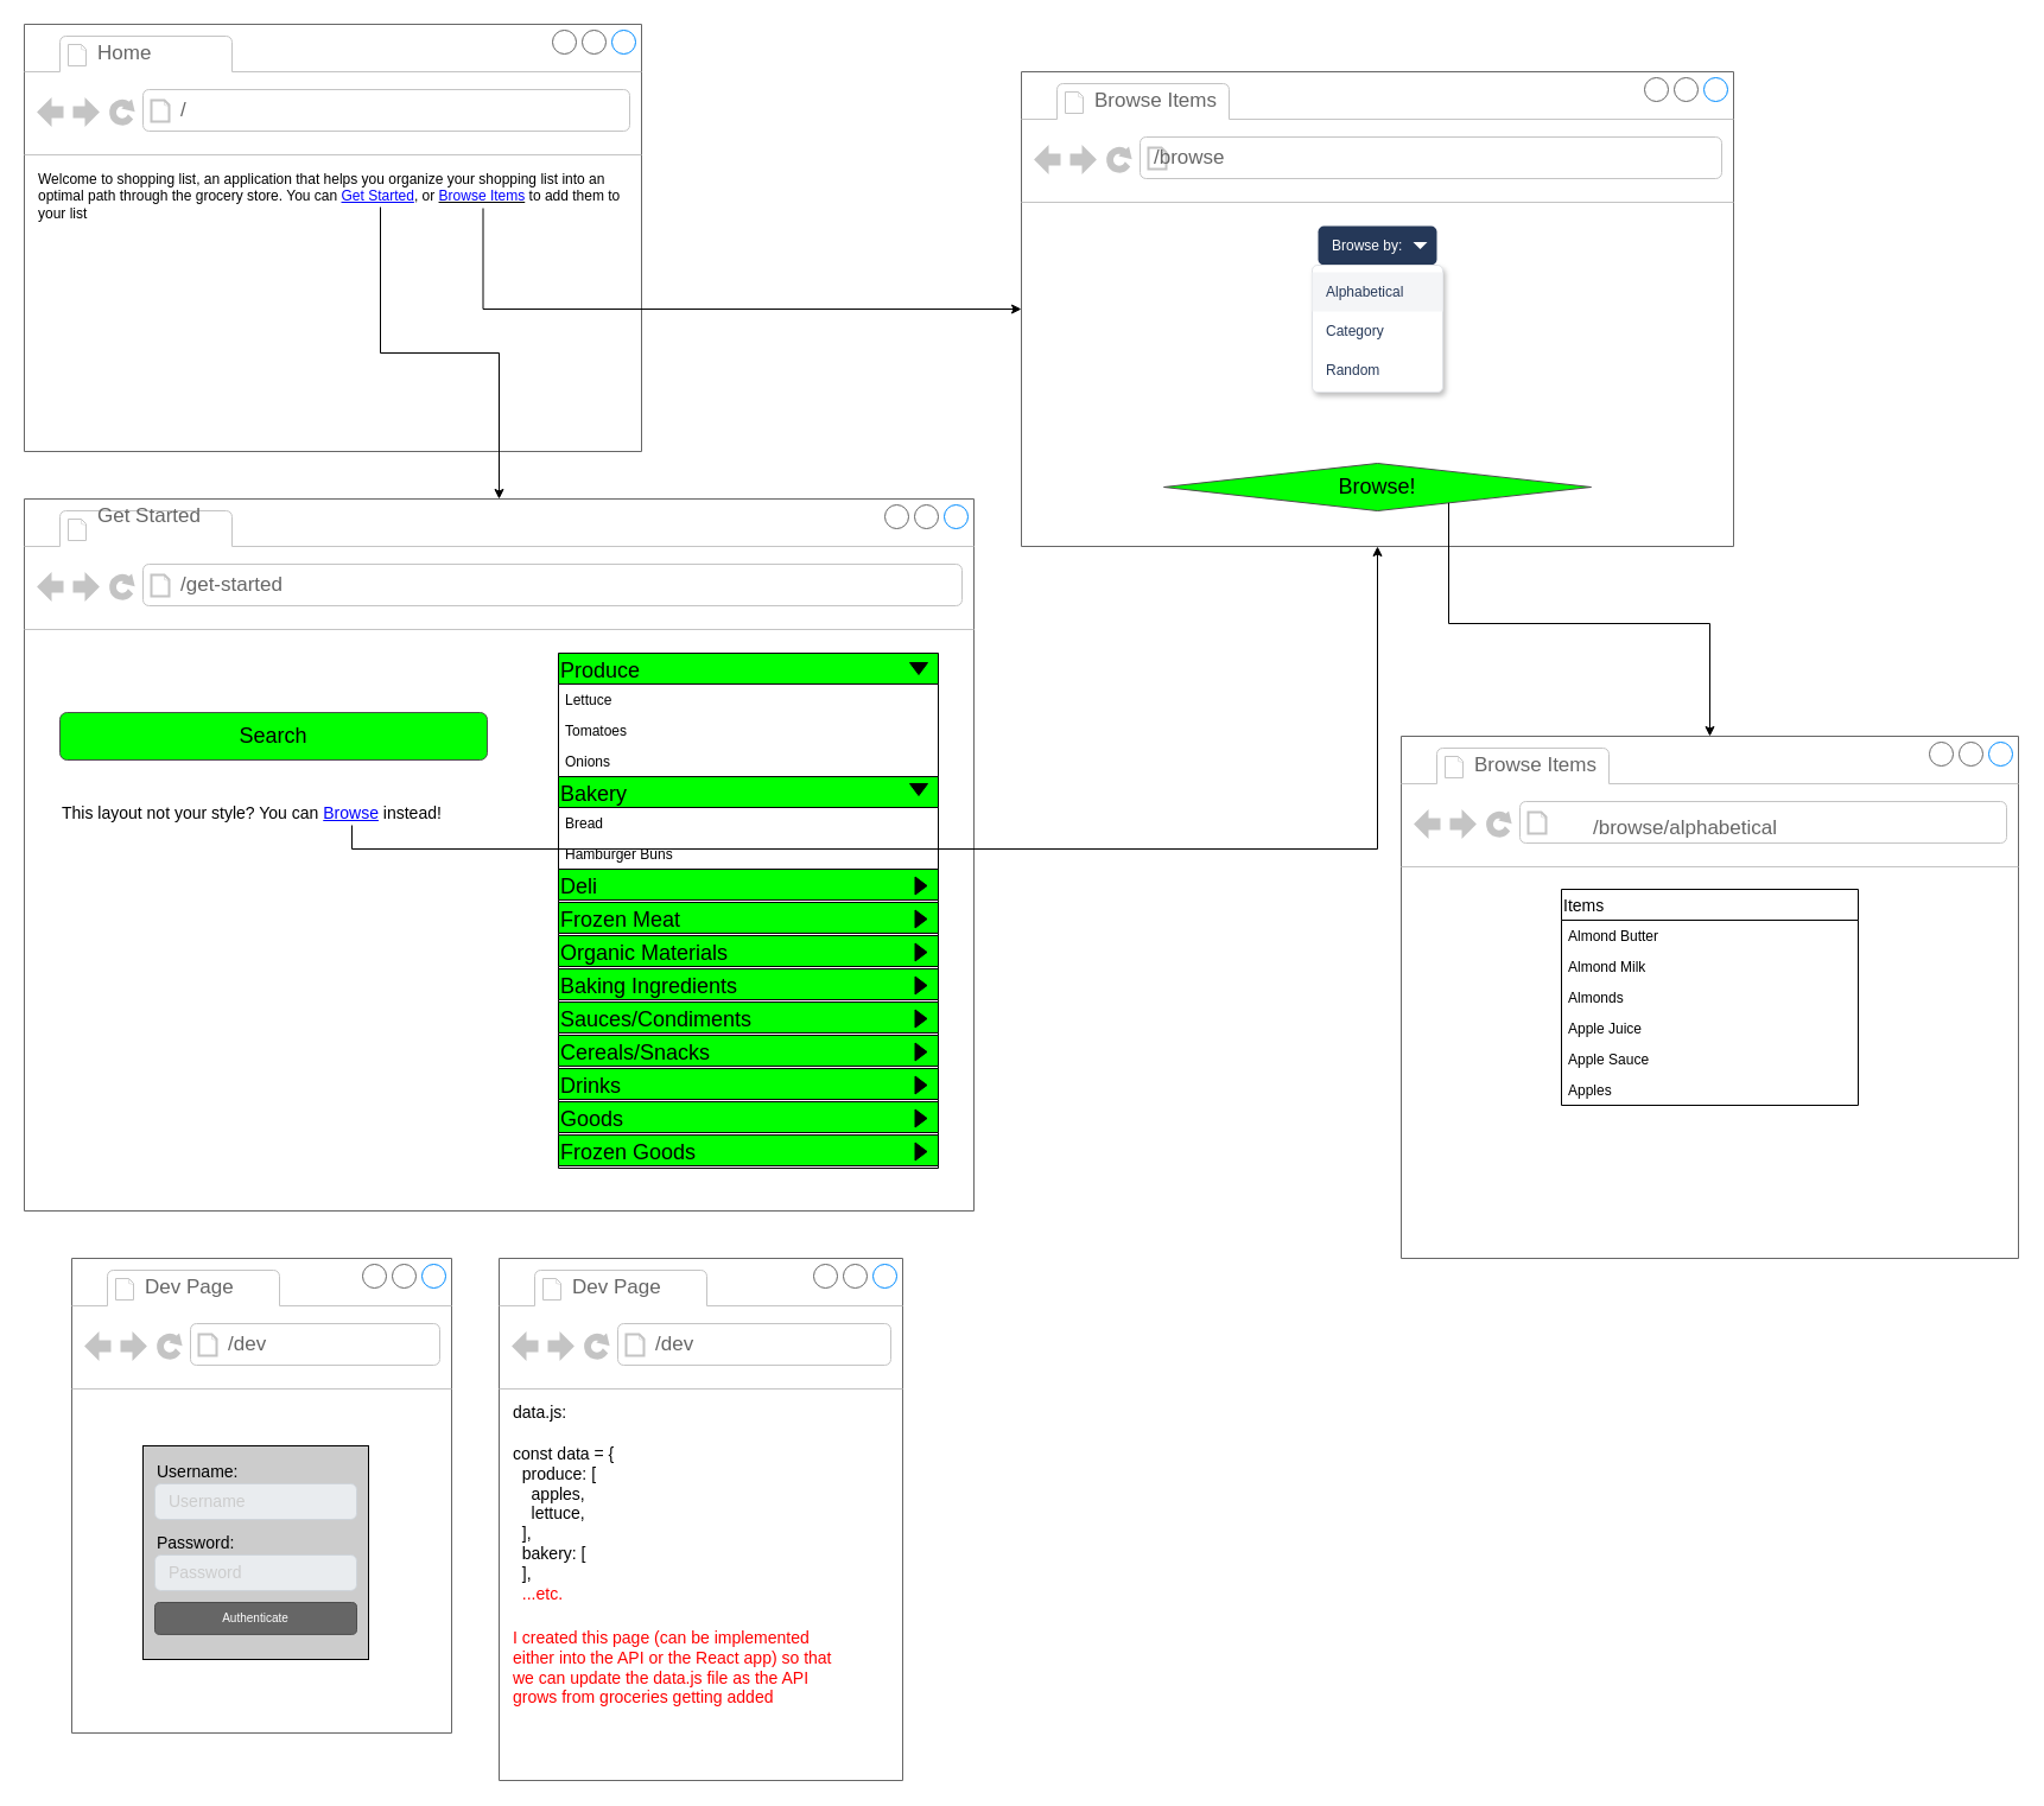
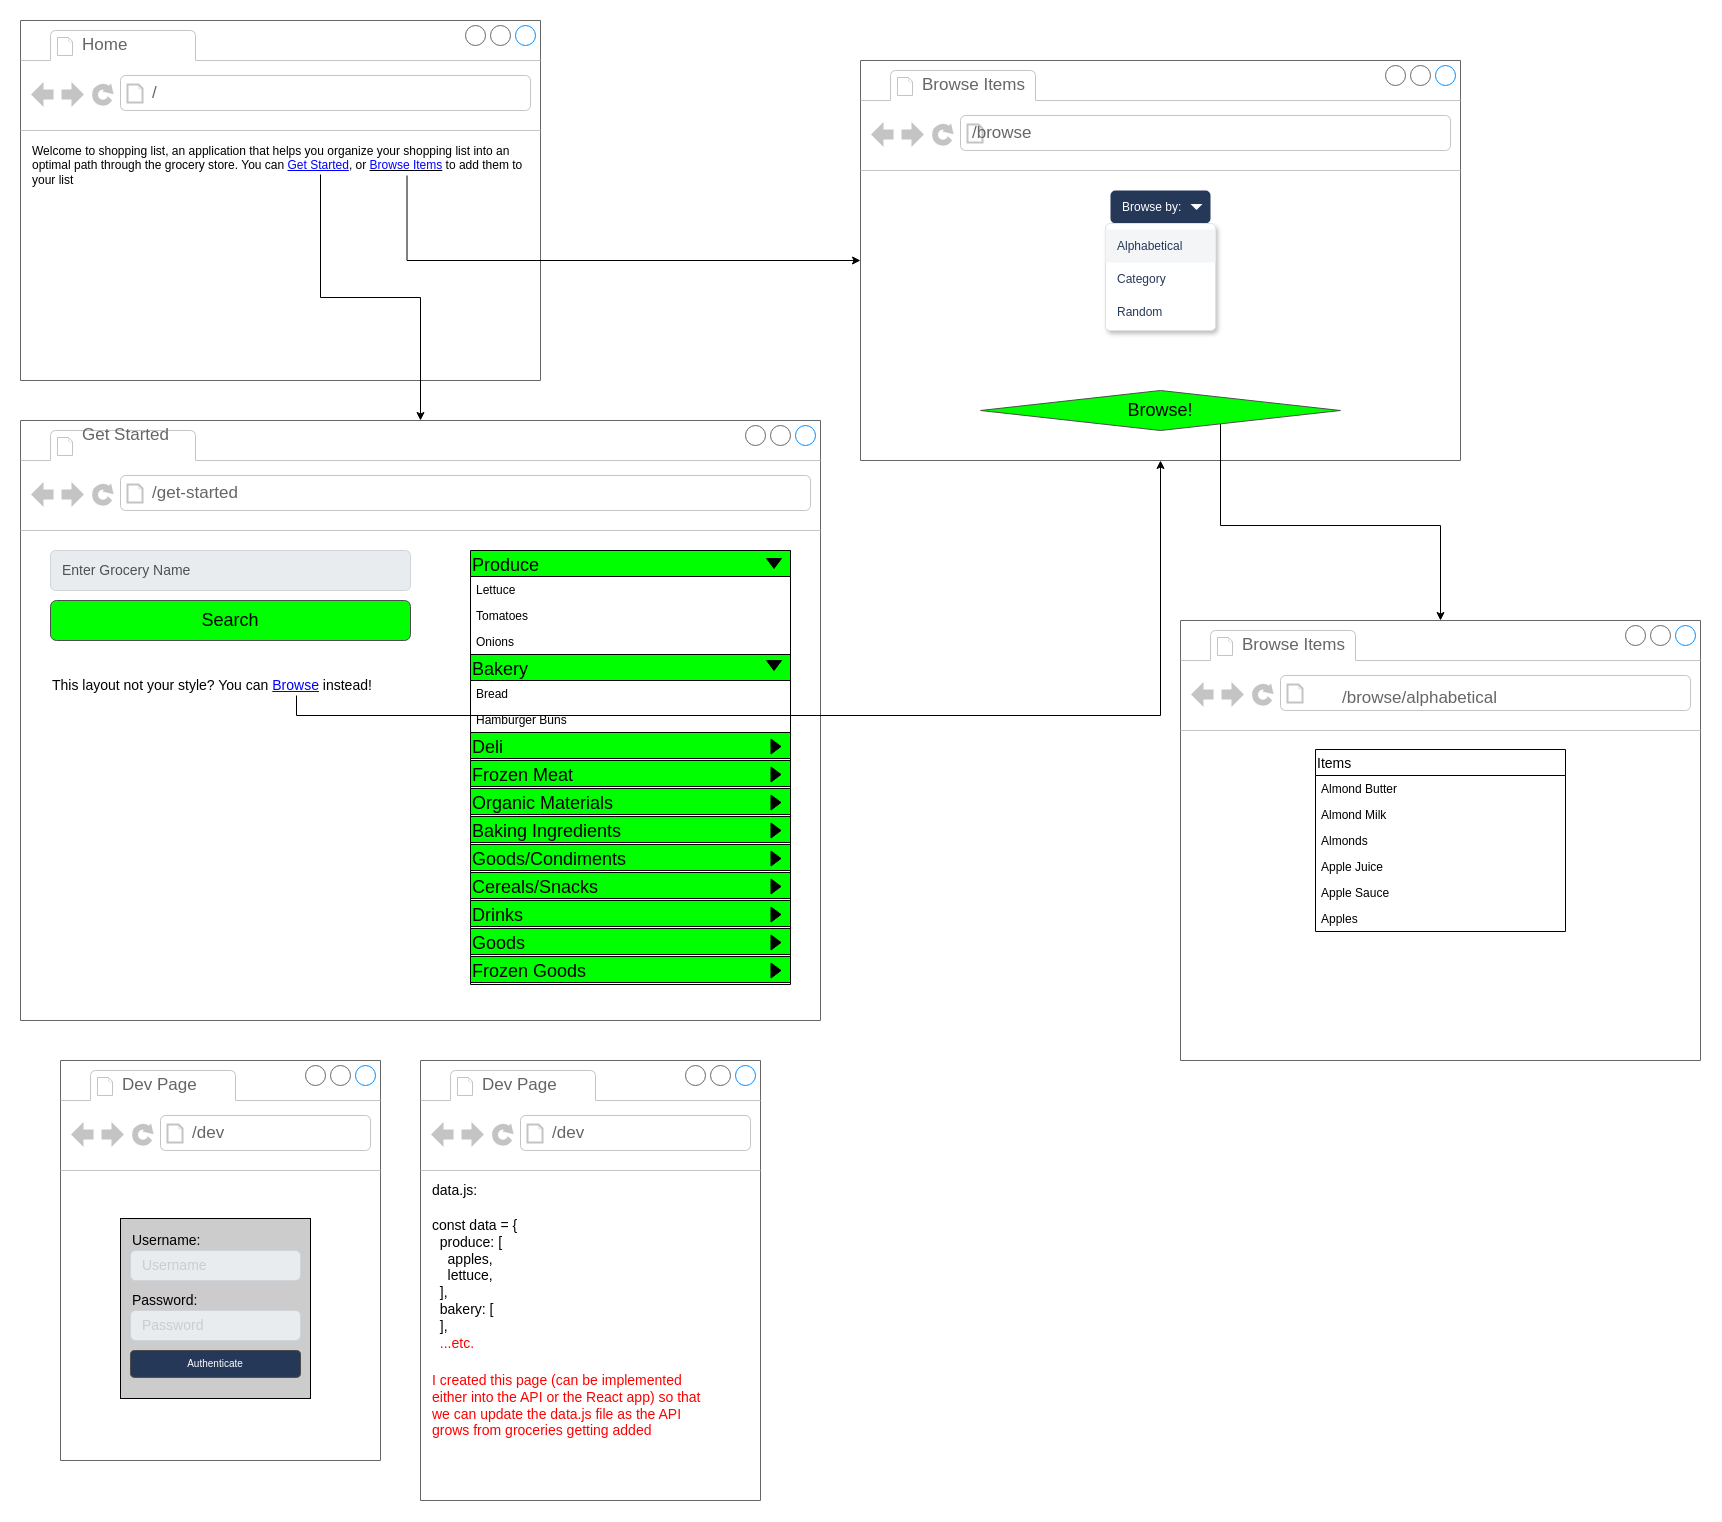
+ <mxCell id="37" value="Enter Grocery Name" style="html=1;shadow=0;dashed=0;shape=mxgraph.bootstrap.rrect;rSize=5;strokeColor=#CED4DA;strokeWidth=1;fillColor=#E9ECEF;fontColor=#505050;whiteSpace=wrap;align=left;verticalAlign=middle;spacingLeft=10;fontSize=14;" vertex="1" parent="1"><mxGeometry x="50" y="550" width="360" height="40" as="geometry" /></mxCell>
- <mxCell id="20" value="Sauces/Condiments" style="swimlane;fontStyle=0;childLayout=stackLayout;horizontal=1;startSize=26;horizontalStack=0;resizeParent=1;resizeParentMax=0;resizeLast=0;collapsible=1;marginBottom=0;labelBackgroundColor=none;fontSize=18;fontColor=#000000;fillColor=#00FF00;align=left;" vertex="1" parent="6"><mxGeometry x="450" y="424" width="320" height="28" as="geometry"><mxRectangle x="450" y="130" width="60" height="30" as="alternateBounds" /></mxGeometry></mxCell>
+ <mxCell id="20" value="Goods/Condiments" style="swimlane;fontStyle=0;childLayout=stackLayout;horizontal=1;startSize=26;horizontalStack=0;resizeParent=1;resizeParentMax=0;resizeLast=0;collapsible=1;marginBottom=0;labelBackgroundColor=none;fontSize=18;fontColor=#000000;fillColor=#00FF00;align=left;" vertex="1" parent="6"><mxGeometry x="450" y="424" width="320" height="28" as="geometry"><mxRectangle x="450" y="130" width="60" height="30" as="alternateBounds" /></mxGeometry></mxCell>
- <mxCell id="74" value="Authenticate" style="rounded=1;html=1;shadow=0;dashed=0;whiteSpace=wrap;fontSize=10;fillColor=#666666;align=center;strokeColor=#4D4D4D;fontColor=#ffffff;labelBackgroundColor=none;" vertex="1" parent="69"><mxGeometry x="10" y="132" width="170" height="26.88" as="geometry" /></mxCell>
+ <mxCell id="74" value="Authenticate" style="rounded=1;html=1;shadow=0;dashed=0;whiteSpace=wrap;fontSize=10;fillColor=#253858;align=center;strokeColor=#4D4D4D;fontColor=#ffffff;labelBackgroundColor=none;" vertex="1" parent="69"><mxGeometry x="10" y="132" width="170" height="26.88" as="geometry" /></mxCell>
